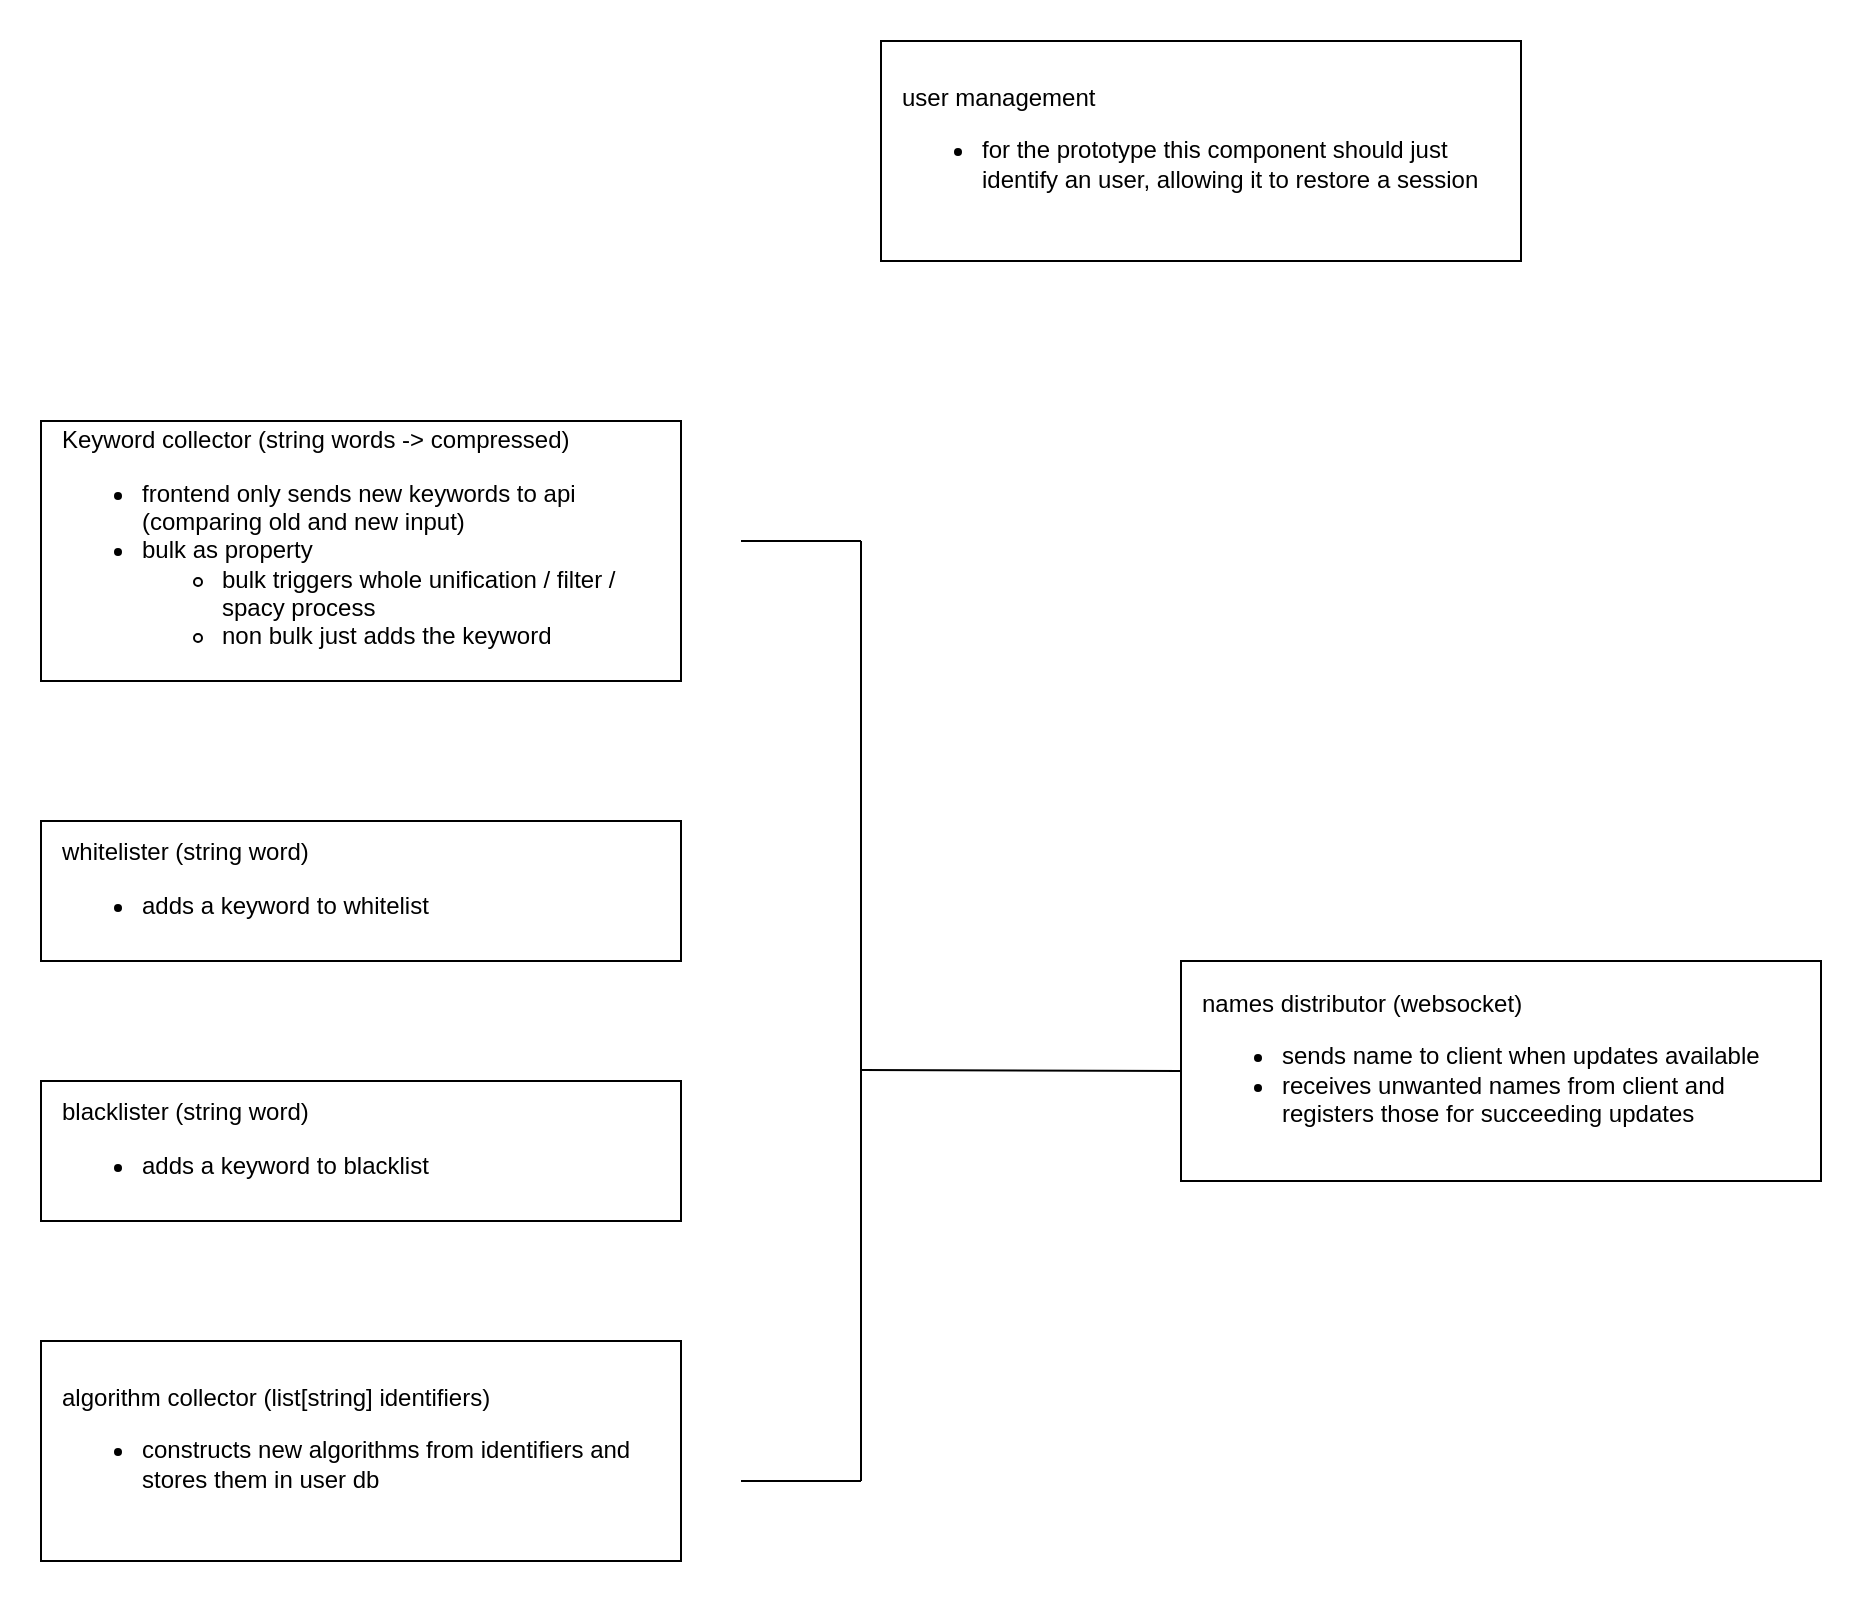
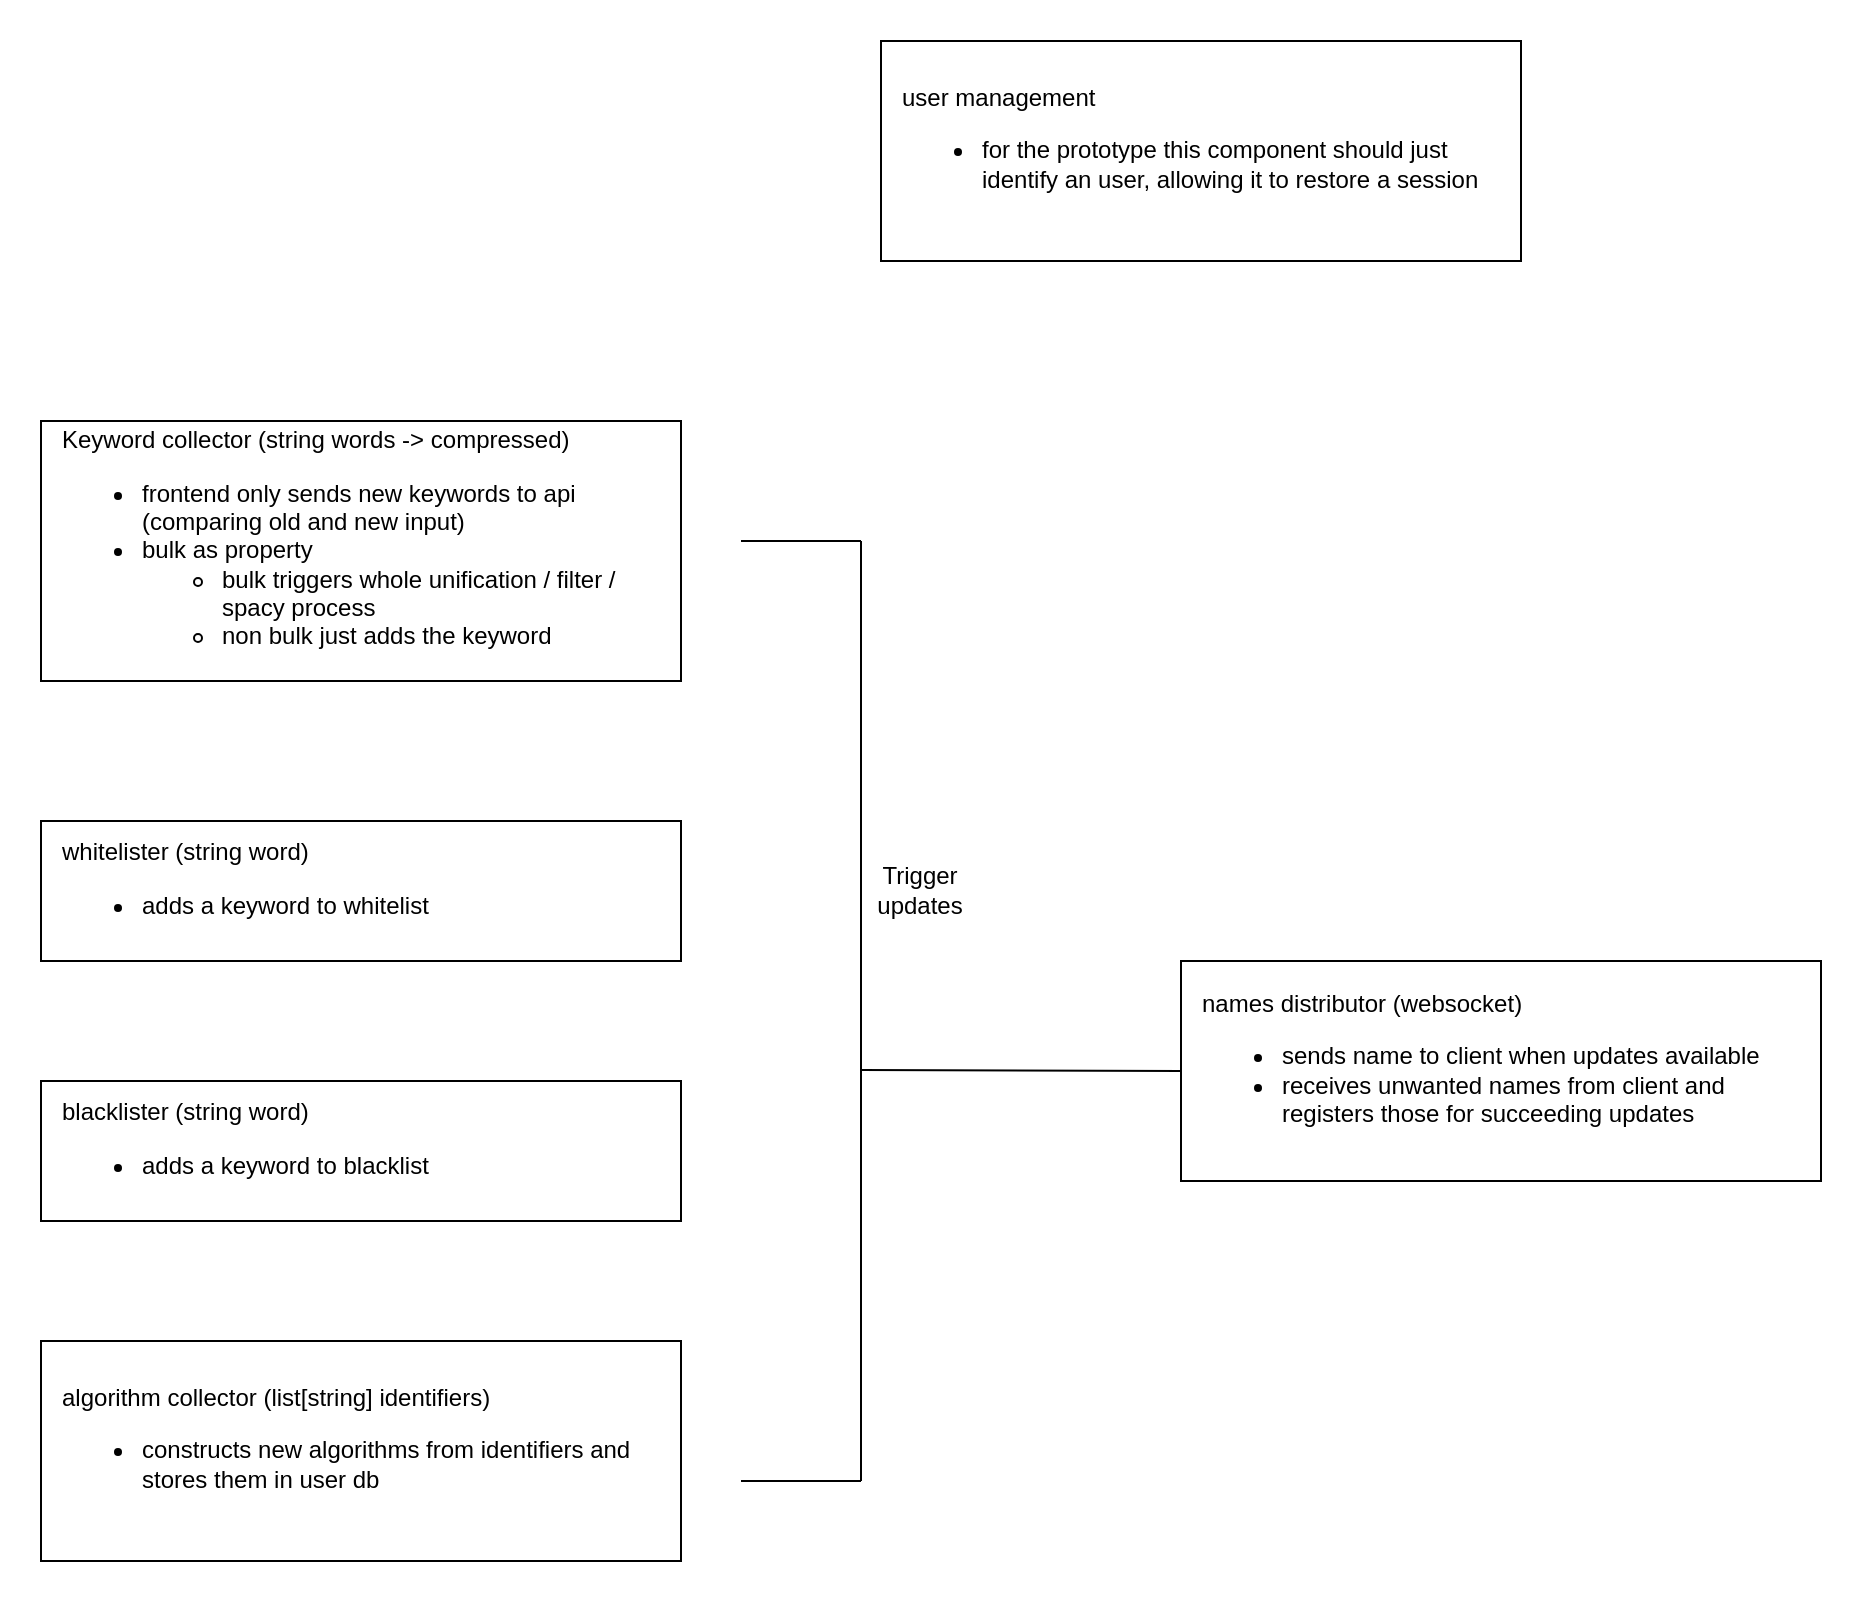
+ <mxCell id="12" value="Trigger updates" style="text;html=1;strokeColor=none;fillColor=none;align=center;verticalAlign=middle;whiteSpace=wrap;rounded=0;" parent="1" vertex="1"><mxGeometry x="440" y="435" width="40" height="20" as="geometry" /></mxCell>
